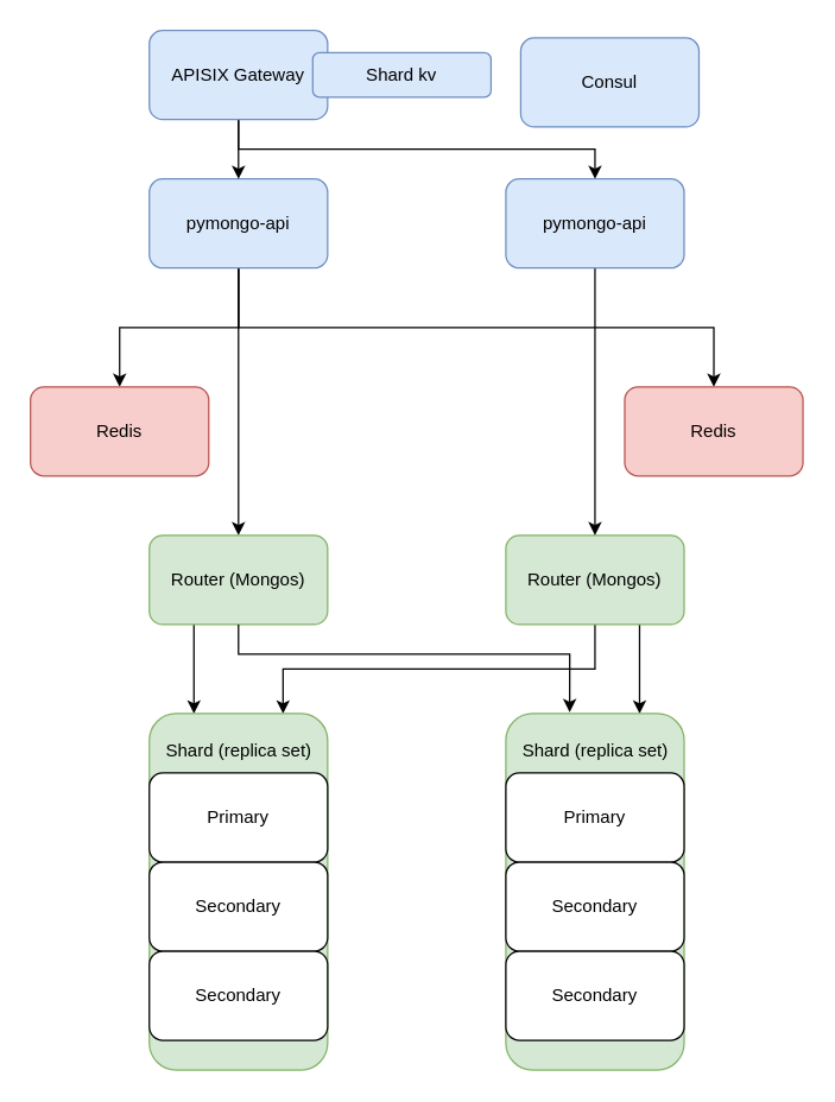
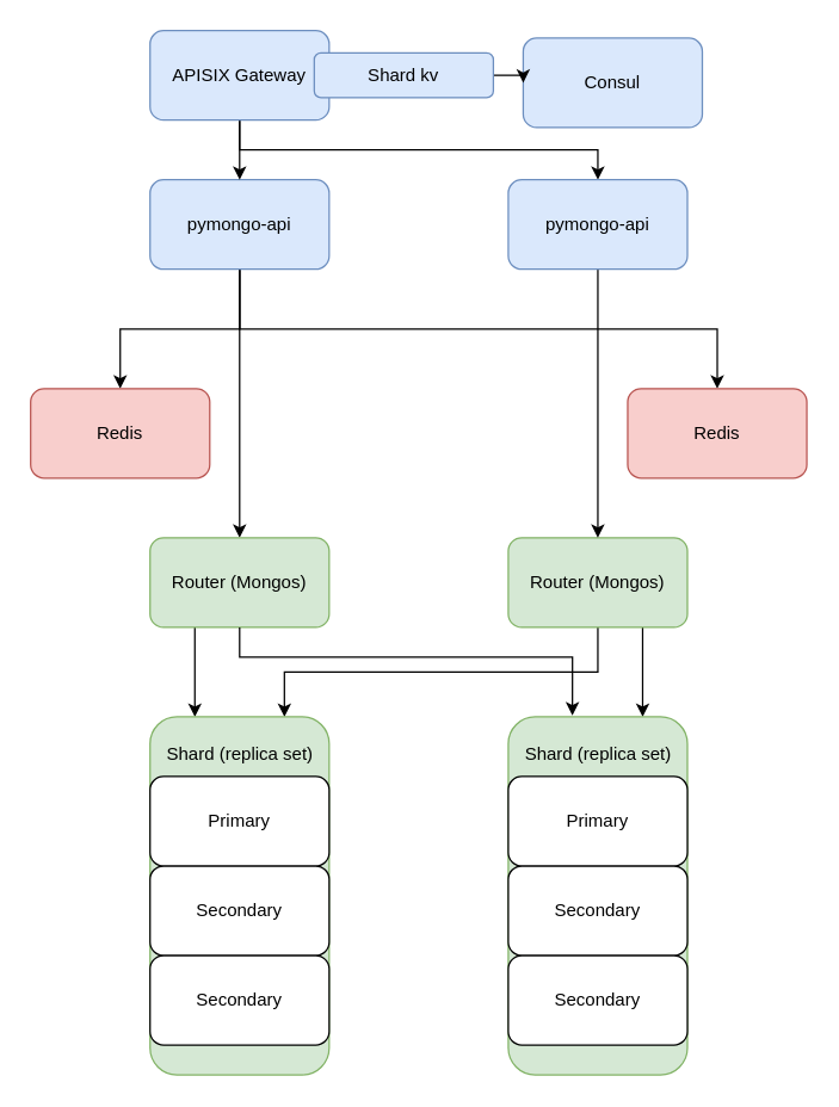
+ <mxCell id="30" style="edgeStyle=orthogonalEdgeStyle;rounded=0;orthogonalLoop=1;jettySize=auto;html=1;exitX=1;exitY=0.5;exitDx=0;exitDy=0;entryX=0;entryY=0.5;entryDx=0;entryDy=0;" edge="1" parent="1" source="31" target="27"><mxGeometry relative="1" as="geometry" /></mxCell>
